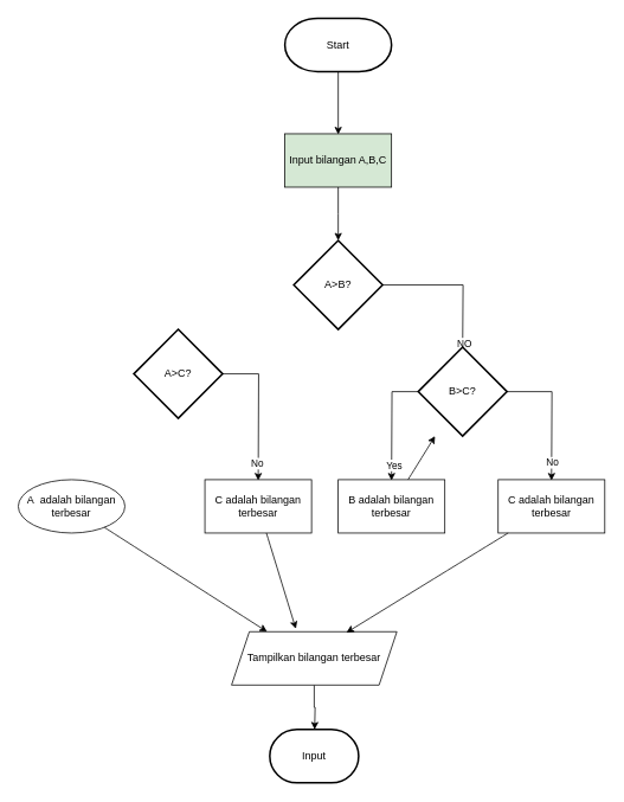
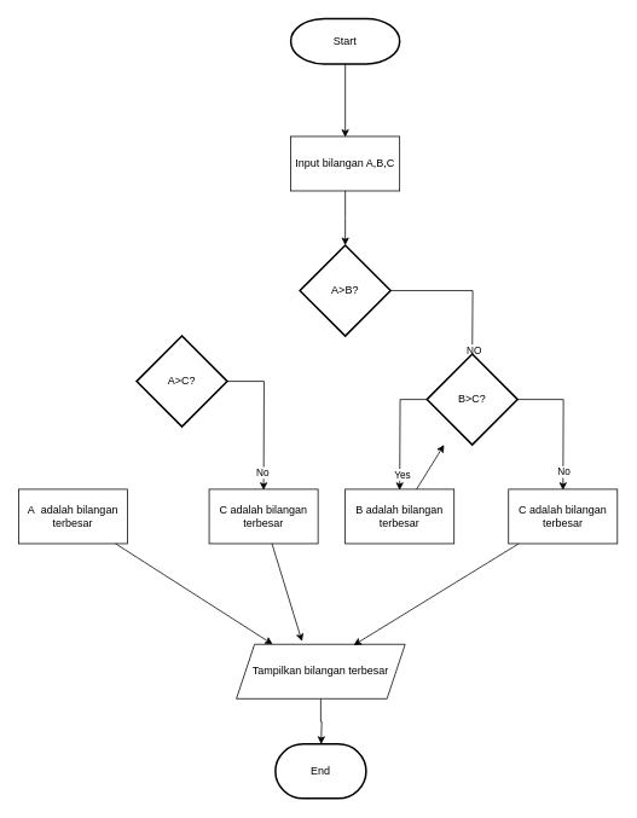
- <mxCell id="2" value="Start" style="strokeWidth=2;html=1;shape=mxgraph.flowchart.terminator;whiteSpace=wrap;" vertex="1" parent="1"><mxGeometry x="320" y="20" width="120" height="60" as="geometry" /></mxCell>
+ <mxCell id="2" value="Start" style="strokeWidth=2;html=1;shape=mxgraph.flowchart.terminator;whiteSpace=wrap;" vertex="1" parent="1"><mxGeometry x="320" y="20" width="120" height="50" as="geometry" /></mxCell>
- <mxCell id="5" value="Input bilangan A,B,C" style="rounded=0;whiteSpace=wrap;html=1;fillColor=#d5e8d4;" vertex="1" parent="1"><mxGeometry x="320" y="150" width="120" height="60" as="geometry" /></mxCell>
+ <mxCell id="5" value="Input bilangan A,B,C" style="rounded=0;whiteSpace=wrap;html=1;" vertex="1" parent="1"><mxGeometry x="320" y="150" width="120" height="60" as="geometry" /></mxCell>
- <mxCell id="17" value="A&amp;nbsp; adalah bilangan terbesar" style="ellipse;whiteSpace=wrap;html=1;" vertex="1" parent="1"><mxGeometry x="20" y="539" width="120" height="60" as="geometry" /></mxCell>
+ <mxCell id="17" value="A&amp;nbsp; adalah bilangan terbesar" style="rounded=0;whiteSpace=wrap;html=1;" vertex="1" parent="1"><mxGeometry x="20" y="539" width="120" height="60" as="geometry" /></mxCell>
- <mxCell id="27" value="Input" style="strokeWidth=2;html=1;shape=mxgraph.flowchart.terminator;whiteSpace=wrap;" vertex="1" parent="1"><mxGeometry x="303" y="820" width="100" height="60" as="geometry" /></mxCell>
+ <mxCell id="27" value="End" style="strokeWidth=2;html=1;shape=mxgraph.flowchart.terminator;whiteSpace=wrap;" vertex="1" parent="1"><mxGeometry x="303" y="820" width="100" height="60" as="geometry" /></mxCell>
